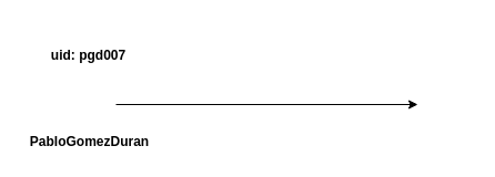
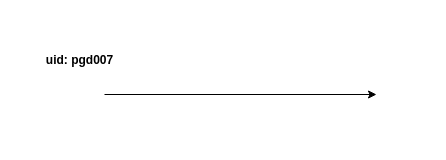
- <mxCell id="8" value="uid: pgd007" style="text;html=1;strokeColor=none;fillColor=none;align=center;verticalAlign=middle;whiteSpace=wrap;rounded=0;fontSize=12;fontStyle=1" parent="1" vertex="1"><mxGeometry x="42" y="40" width="75" height="20" as="geometry" /></mxCell>
+ <mxCell id="8" value="uid: pgd007" style="text;html=1;strokeColor=none;fillColor=none;align=center;verticalAlign=middle;whiteSpace=wrap;rounded=0;fontSize=12;fontStyle=1" parent="1" vertex="1"><mxGeometry x="42" y="50" width="75" height="20" as="geometry" /></mxCell>
- <mxCell id="4" value="PabloGomezDuran" style="text;html=1;align=center;verticalAlign=middle;resizable=0;points=[];autosize=1;fontStyle=1" parent="1" vertex="1"><mxGeometry x="20" y="118" width="120" height="20" as="geometry" /></mxCell>
